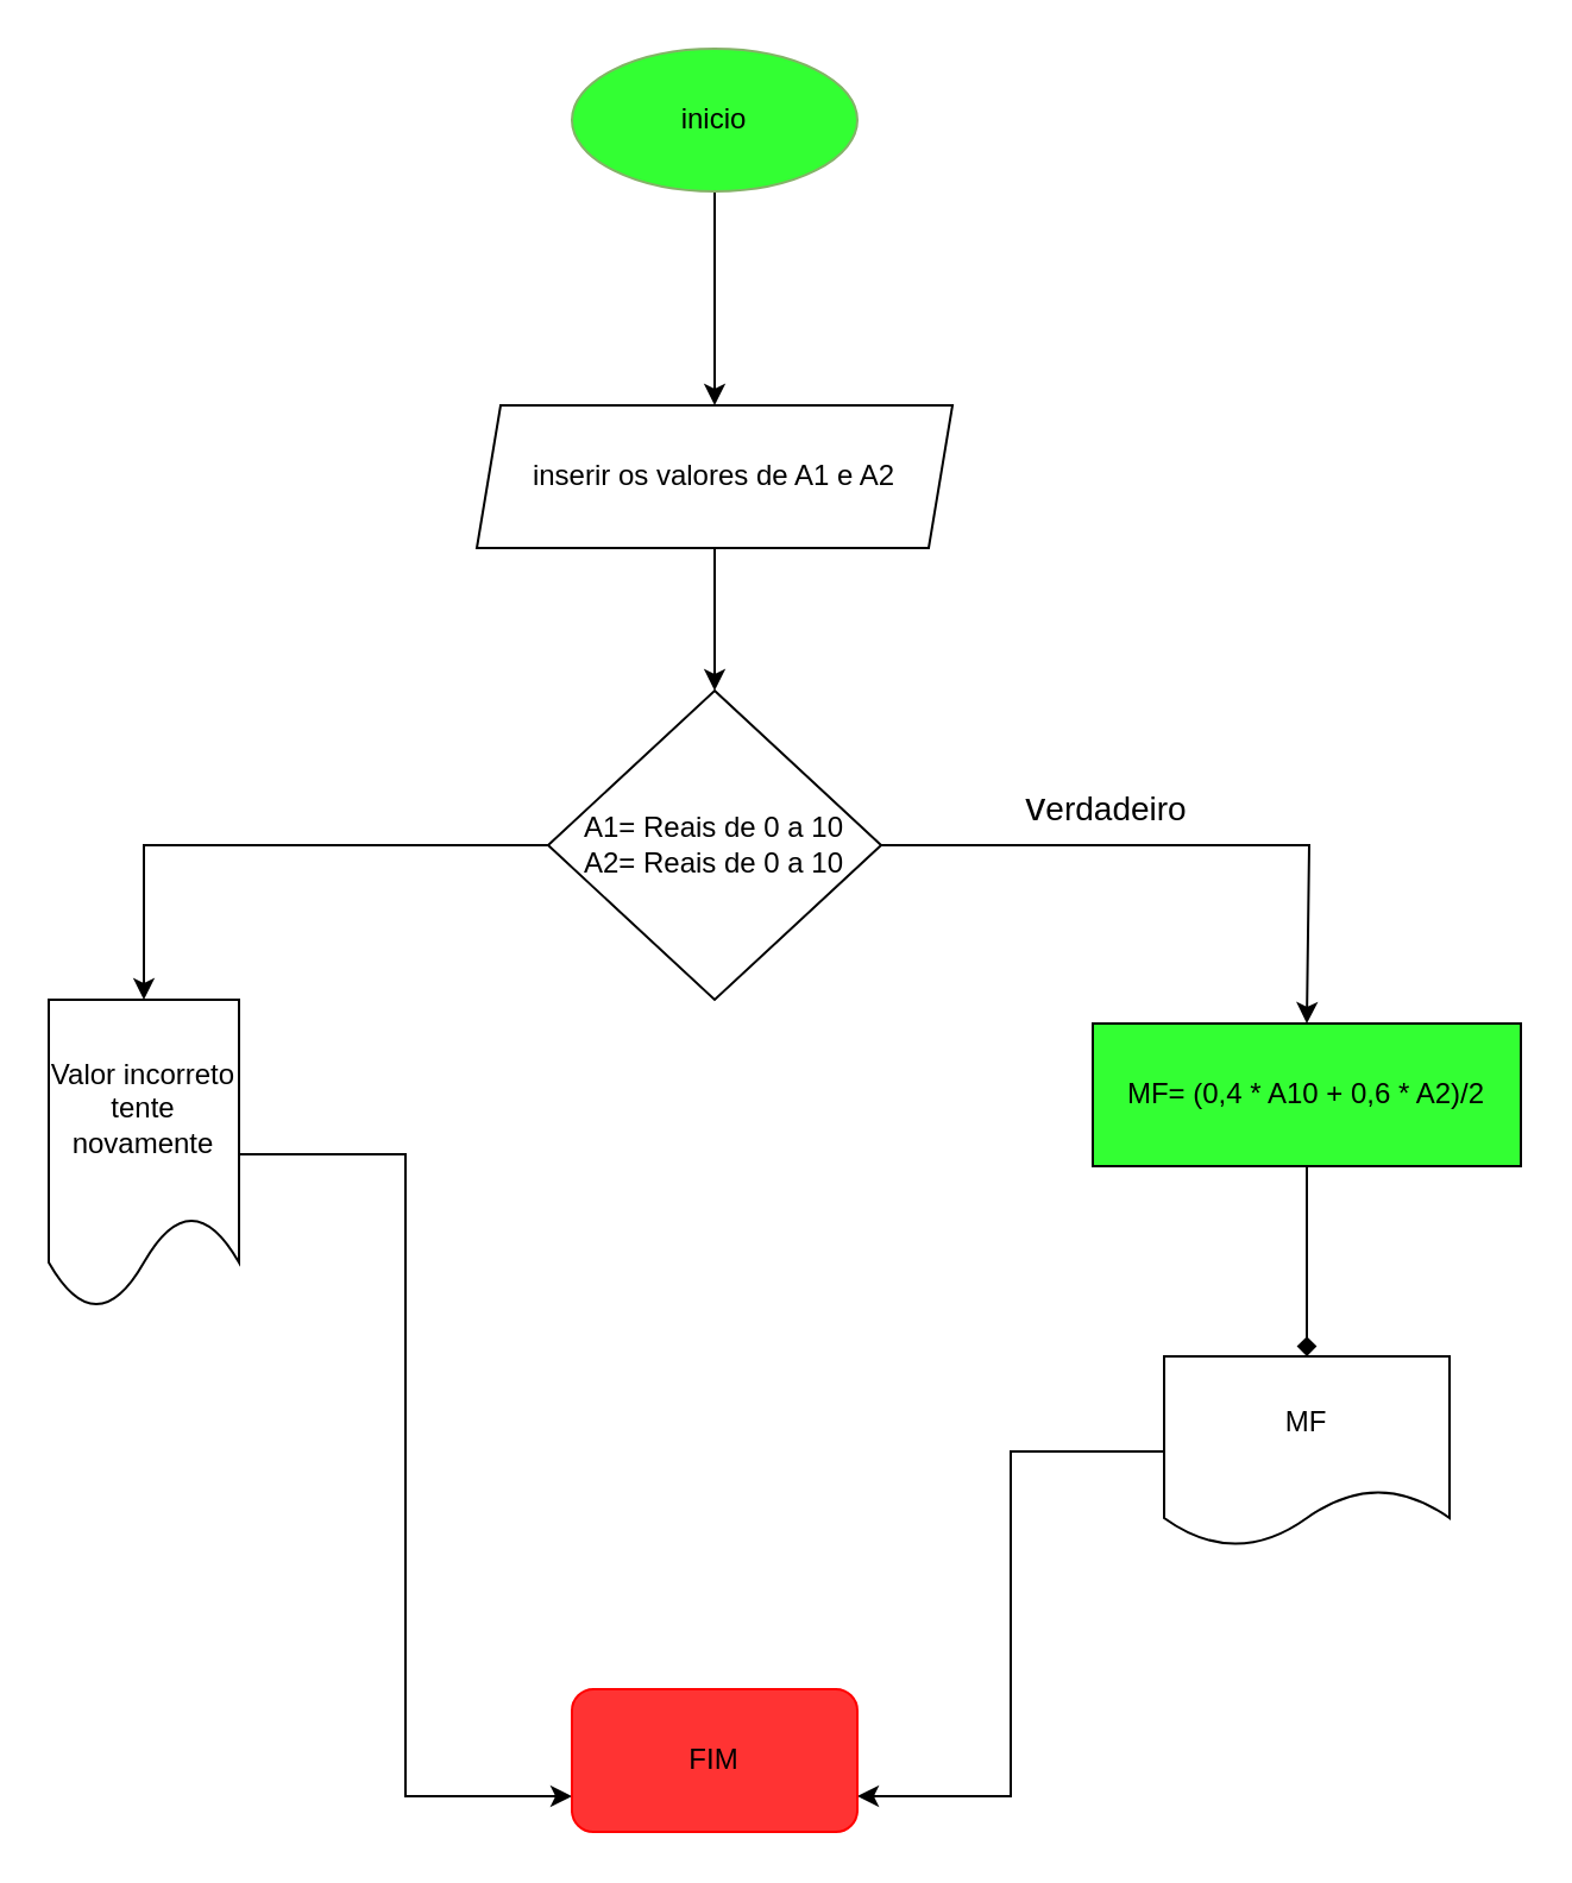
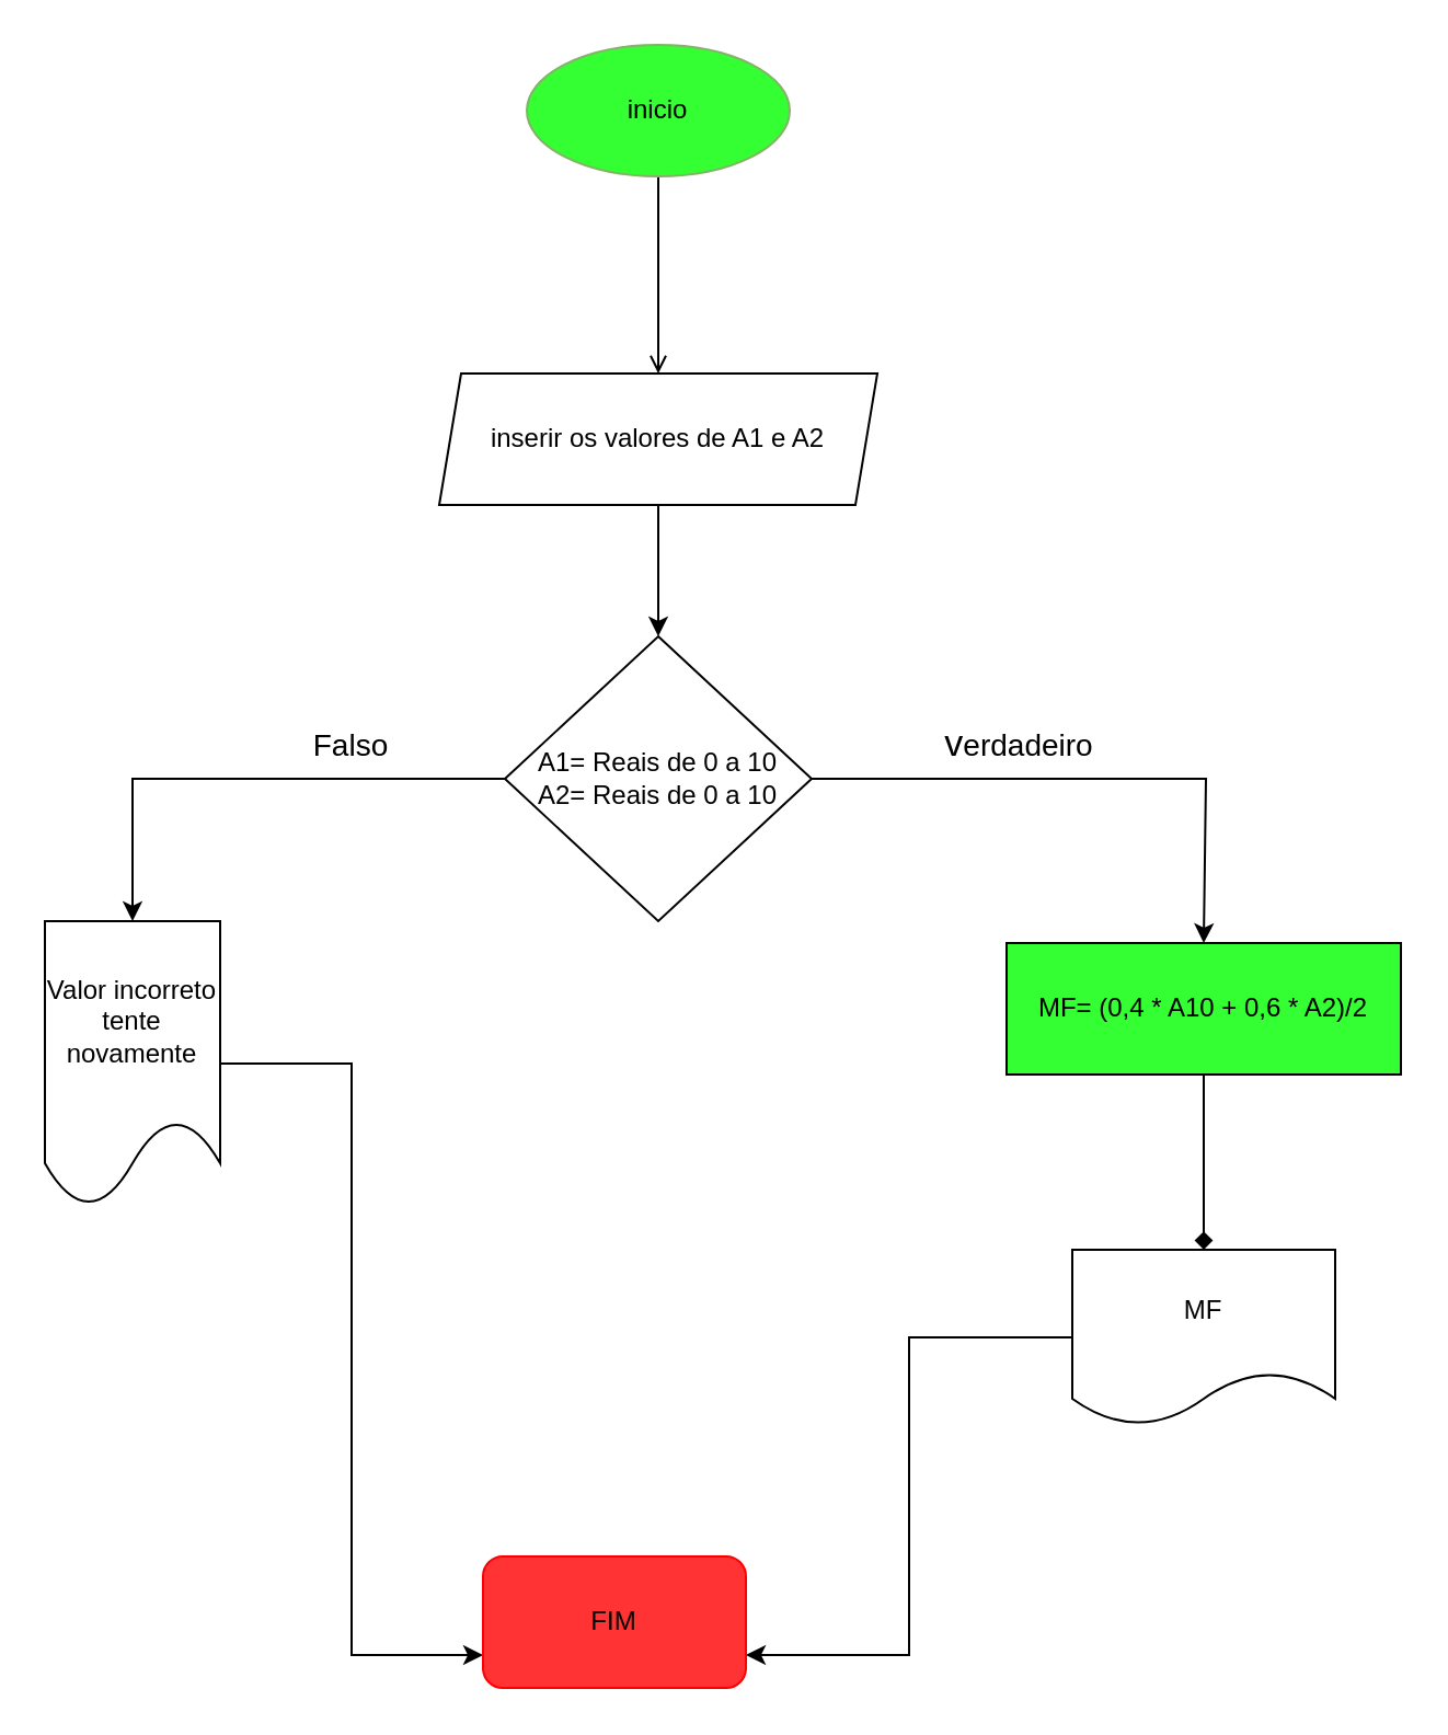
- <mxCell id="2" style="edgeStyle=orthogonalEdgeStyle;rounded=0;orthogonalLoop=1;jettySize=auto;html=1;entryX=0.5;entryY=0;entryDx=0;entryDy=0;" edge="1" parent="1" source="3" target="10"><mxGeometry relative="1" as="geometry" /></mxCell>
+ <mxCell id="2" style="edgeStyle=orthogonalEdgeStyle;rounded=0;orthogonalLoop=1;jettySize=auto;html=1;entryX=0.5;entryY=0;entryDx=0;entryDy=0;endArrow=open;" edge="1" parent="1" source="3" target="10"><mxGeometry relative="1" as="geometry" /></mxCell>
+ <mxCell id="14" value="&lt;font style=&quot;font-size: 14px&quot;&gt;Falso&lt;/font&gt;" style="text;html=1;strokeColor=none;fillColor=none;align=center;verticalAlign=middle;whiteSpace=wrap;rounded=0;" vertex="1" parent="1"><mxGeometry x="100" y="330" width="120" height="20" as="geometry" /></mxCell>
- <mxCell id="17" value="FIM" style="rounded=1;whiteSpace=wrap;html=1;strokeColor=#FF0000;fillColor=#FF3333;" vertex="1" parent="1"><mxGeometry x="240" y="710" width="120" height="60" as="geometry" /></mxCell>
+ <mxCell id="17" value="FIM" style="rounded=1;whiteSpace=wrap;html=1;strokeColor=#FF0000;fillColor=#FF3333;" vertex="1" parent="1"><mxGeometry x="220" y="710" width="120" height="60" as="geometry" /></mxCell>
